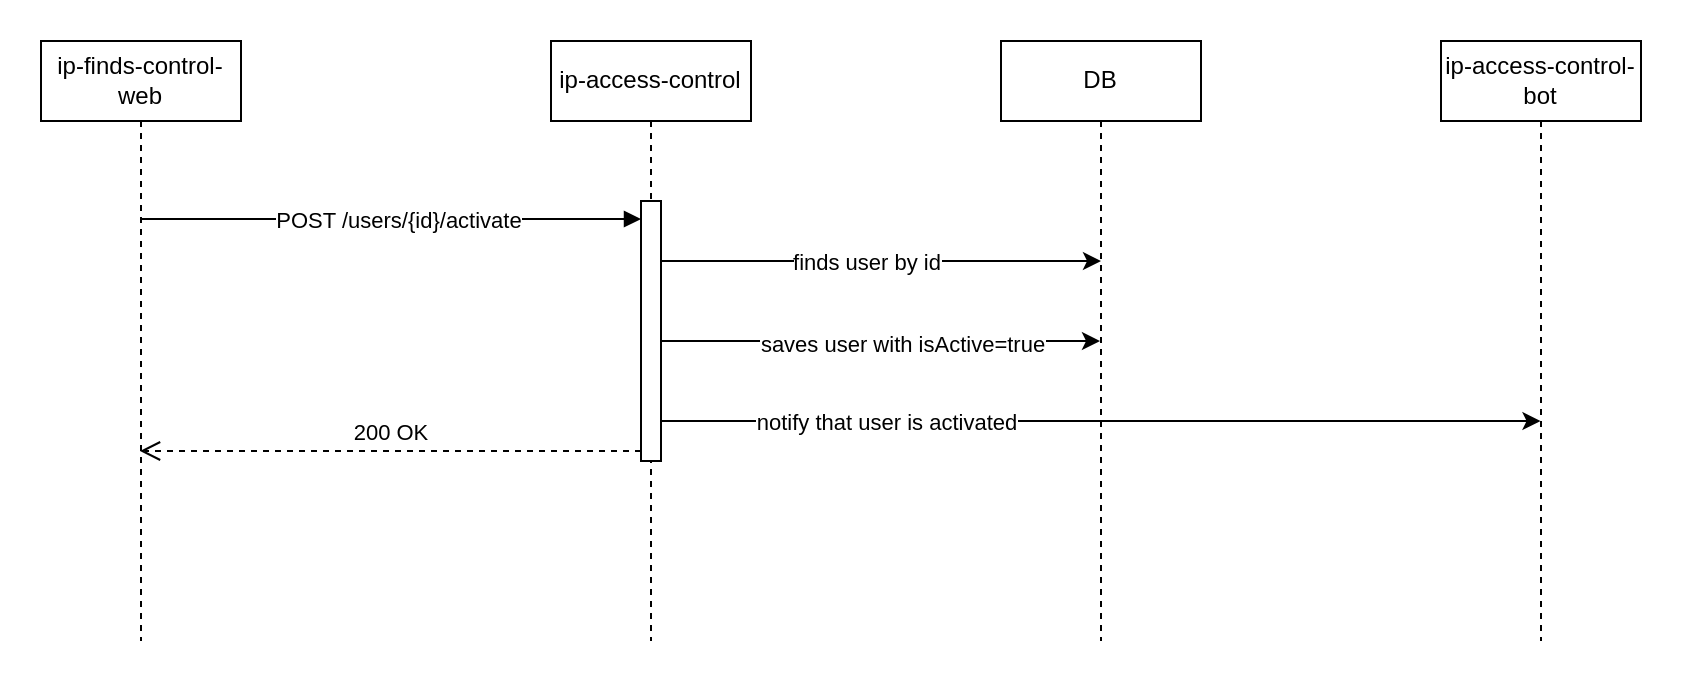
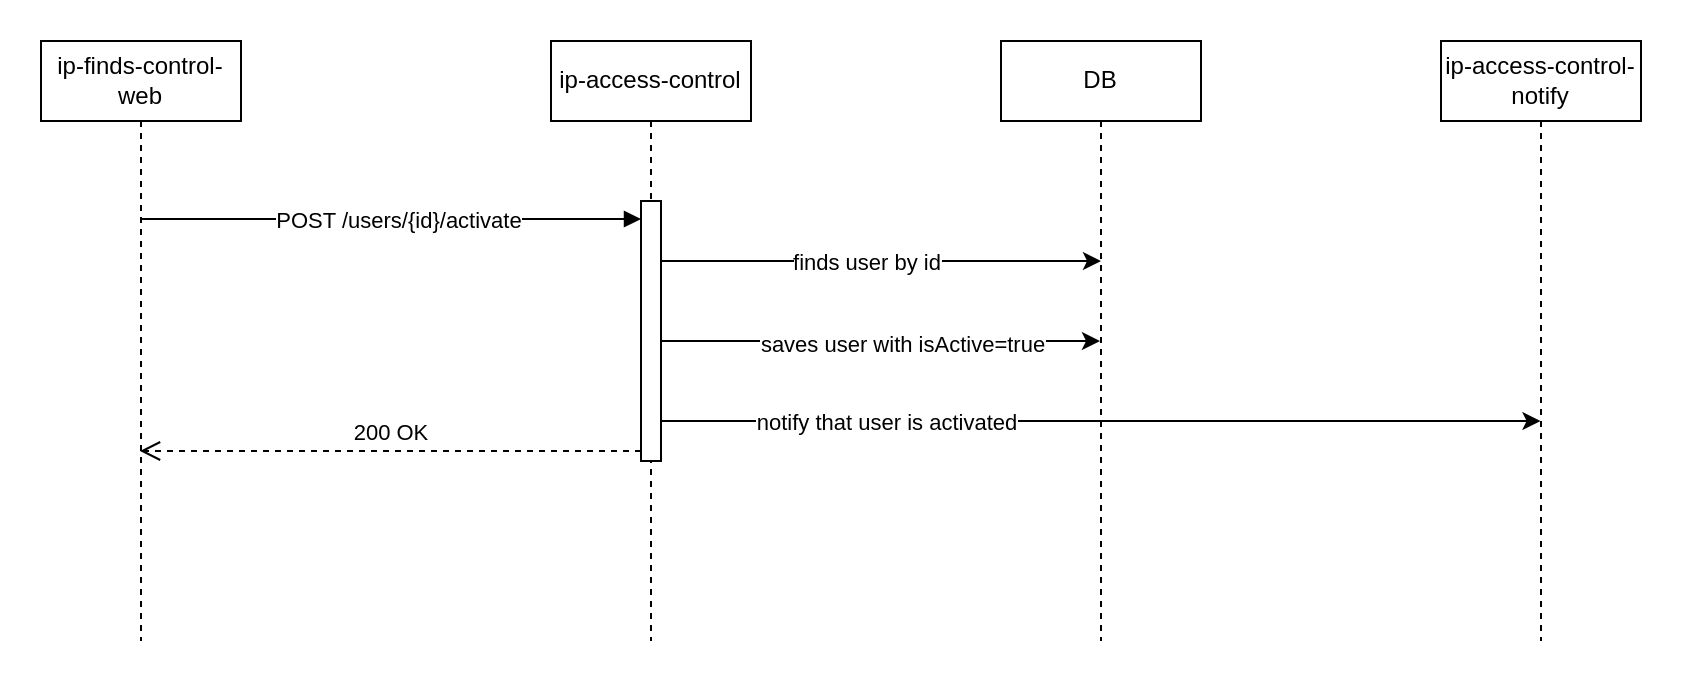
- <mxCell id="13" value="ip-access-control-bot" style="shape=umlLifeline;perimeter=lifelinePerimeter;whiteSpace=wrap;html=1;container=1;dropTarget=0;collapsible=0;recursiveResize=0;outlineConnect=0;portConstraint=eastwest;newEdgeStyle={&quot;curved&quot;:0,&quot;rounded&quot;:0};" vertex="1" parent="1"><mxGeometry x="720" y="20" width="100" height="300" as="geometry" /></mxCell>
+ <mxCell id="13" value="ip-access-control-notify" style="shape=umlLifeline;perimeter=lifelinePerimeter;whiteSpace=wrap;html=1;container=1;dropTarget=0;collapsible=0;recursiveResize=0;outlineConnect=0;portConstraint=eastwest;newEdgeStyle={&quot;curved&quot;:0,&quot;rounded&quot;:0};" vertex="1" parent="1"><mxGeometry x="720" y="20" width="100" height="300" as="geometry" /></mxCell>
